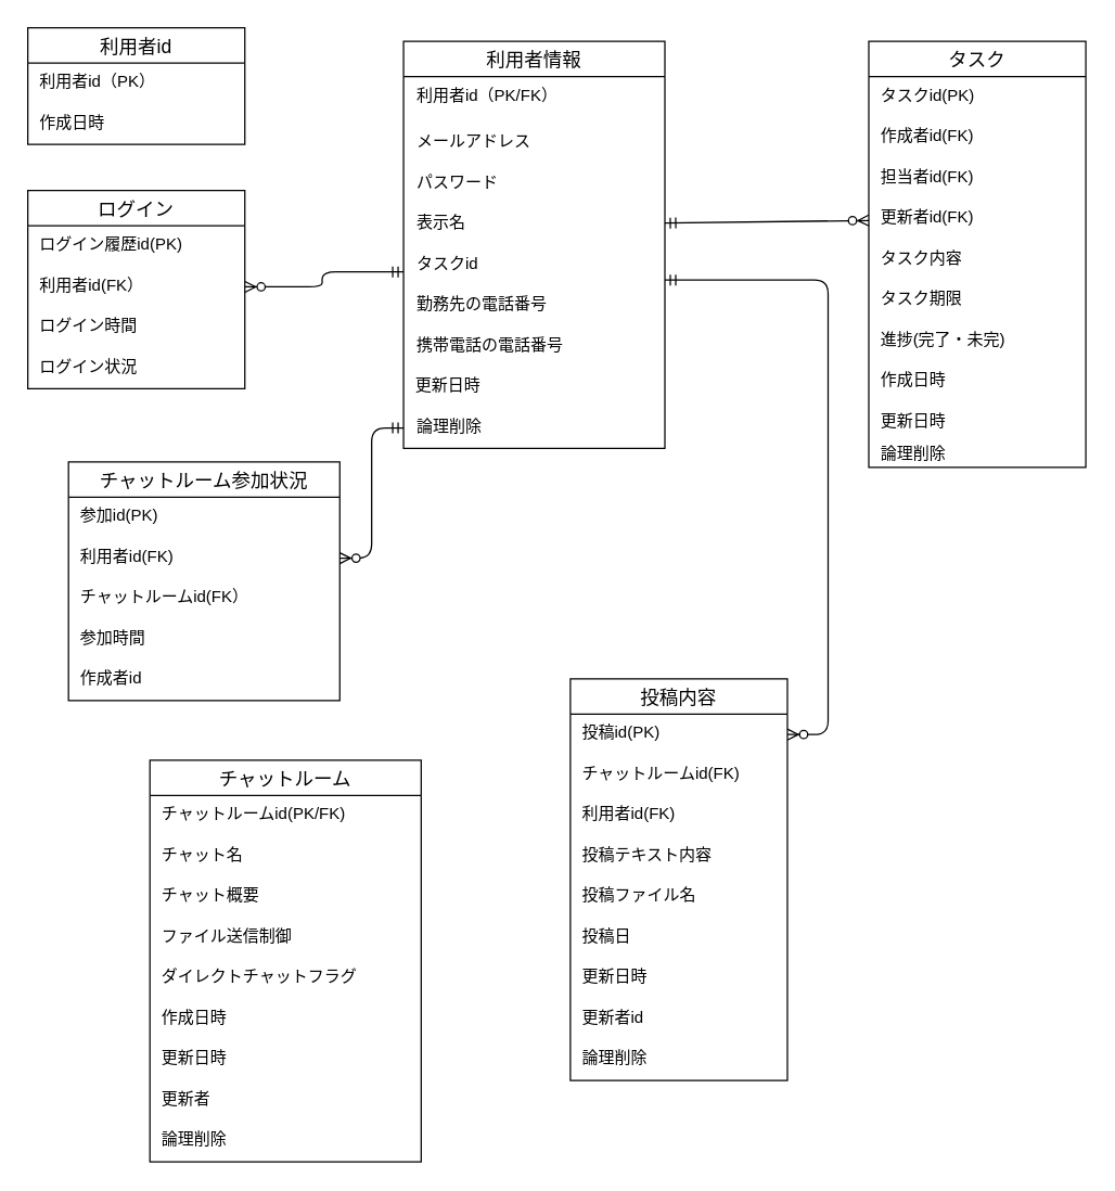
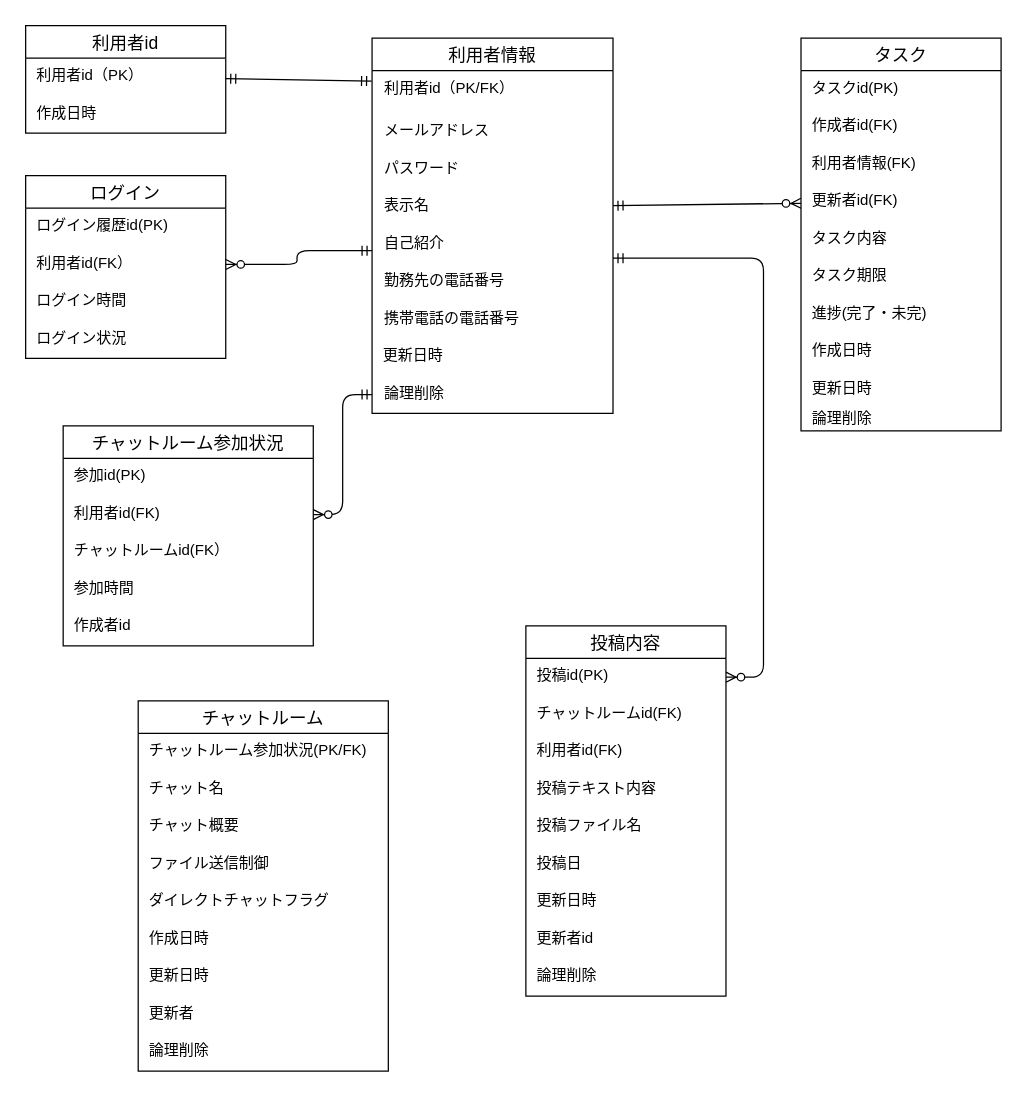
+ <mxCell id="5" value="" style="fontSize=12;html=1;endArrow=ERmandOne;startArrow=ERmandOne;entryX=-0.002;entryY=0.247;entryDx=0;entryDy=0;entryPerimeter=0;" parent="1" source="3" target="7" edge="1"><mxGeometry width="100" height="100" relative="1" as="geometry"><mxPoint x="160" y="300" as="sourcePoint" /><mxPoint x="320" y="61" as="targetPoint" /></mxGeometry></mxCell>
- <mxCell id="28" value="担当者id(FK)" style="text;strokeColor=none;fillColor=none;spacingLeft=7;spacingRight=4;overflow=hidden;rotatable=0;points=[[0,0.5],[1,0.5]];portConstraint=eastwest;fontSize=12;" parent="25" vertex="1"><mxGeometry y="86" width="160" height="30" as="geometry" /></mxCell>
+ <mxCell id="28" value="利用者情報(FK)" style="text;strokeColor=none;fillColor=none;spacingLeft=7;spacingRight=4;overflow=hidden;rotatable=0;points=[[0,0.5],[1,0.5]];portConstraint=eastwest;fontSize=12;" parent="25" vertex="1"><mxGeometry y="86" width="160" height="30" as="geometry" /></mxCell>
- <mxCell id="12" value="タスクid" style="text;strokeColor=none;fillColor=none;spacingLeft=8;spacingRight=0;overflow=hidden;rotatable=0;points=[[0,0.5],[1,0.5]];portConstraint=eastwest;fontSize=12;aspect=fixed;" parent="6" vertex="1"><mxGeometry y="150" width="192.67" height="30" as="geometry" /></mxCell>
+ <mxCell id="12" value="自己紹介" style="text;strokeColor=none;fillColor=none;spacingLeft=8;spacingRight=0;overflow=hidden;rotatable=0;points=[[0,0.5],[1,0.5]];portConstraint=eastwest;fontSize=12;aspect=fixed;" parent="6" vertex="1"><mxGeometry y="150" width="192.67" height="30" as="geometry" /></mxCell>
- <mxCell id="37" value="チャットルームid(PK/FK)" style="text;strokeColor=none;fillColor=none;spacingLeft=7;spacingRight=4;overflow=hidden;rotatable=0;points=[[0,0.5],[1,0.5]];portConstraint=eastwest;fontSize=12;" parent="36" vertex="1"><mxGeometry y="26" width="200" height="30" as="geometry" /></mxCell>
+ <mxCell id="37" value="チャットルーム参加状況(PK/FK)" style="text;strokeColor=none;fillColor=none;spacingLeft=7;spacingRight=4;overflow=hidden;rotatable=0;points=[[0,0.5],[1,0.5]];portConstraint=eastwest;fontSize=12;" parent="36" vertex="1"><mxGeometry y="26" width="200" height="30" as="geometry" /></mxCell>
